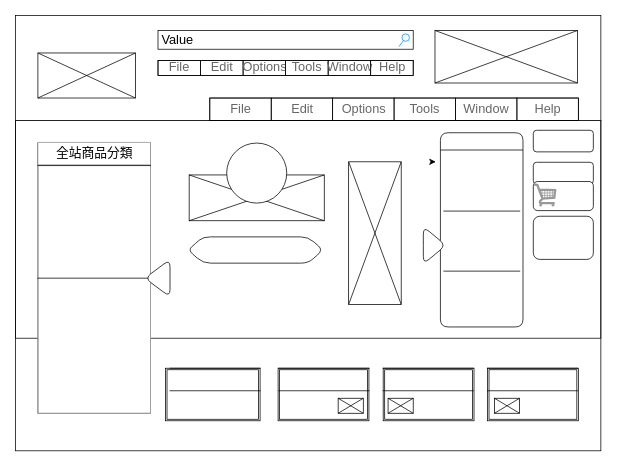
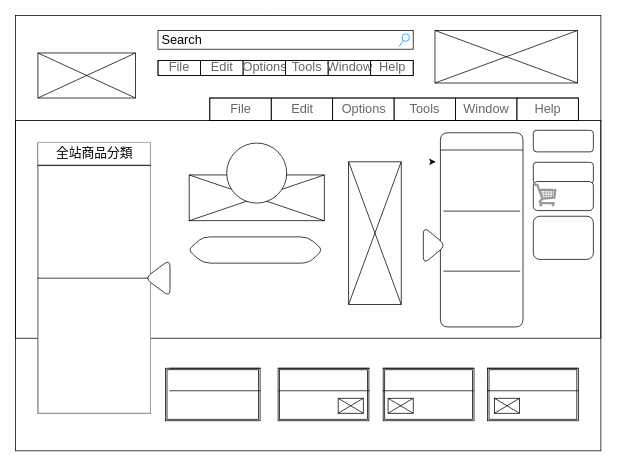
- <mxCell id="15" value="Value" style="strokeWidth=1;shadow=0;dashed=0;align=center;html=1;shape=mxgraph.mockup.forms.searchBox;mainText=;strokeColor2=#008cff;fontSize=17;align=left;spacingLeft=3;dashPattern=8 8;sketch=0;fillStyle=auto;fillColor=none;" vertex="1" parent="1"><mxGeometry x="210" y="40" width="340" height="25" as="geometry" /></mxCell>
+ <mxCell id="15" value="Search" style="strokeWidth=1;shadow=0;dashed=0;align=center;html=1;shape=mxgraph.mockup.forms.searchBox;mainText=;strokeColor2=#008cff;fontSize=17;align=left;spacingLeft=3;dashPattern=8 8;sketch=0;fillStyle=auto;fillColor=none;" vertex="1" parent="1"><mxGeometry x="210" y="40" width="340" height="25" as="geometry" /></mxCell>
